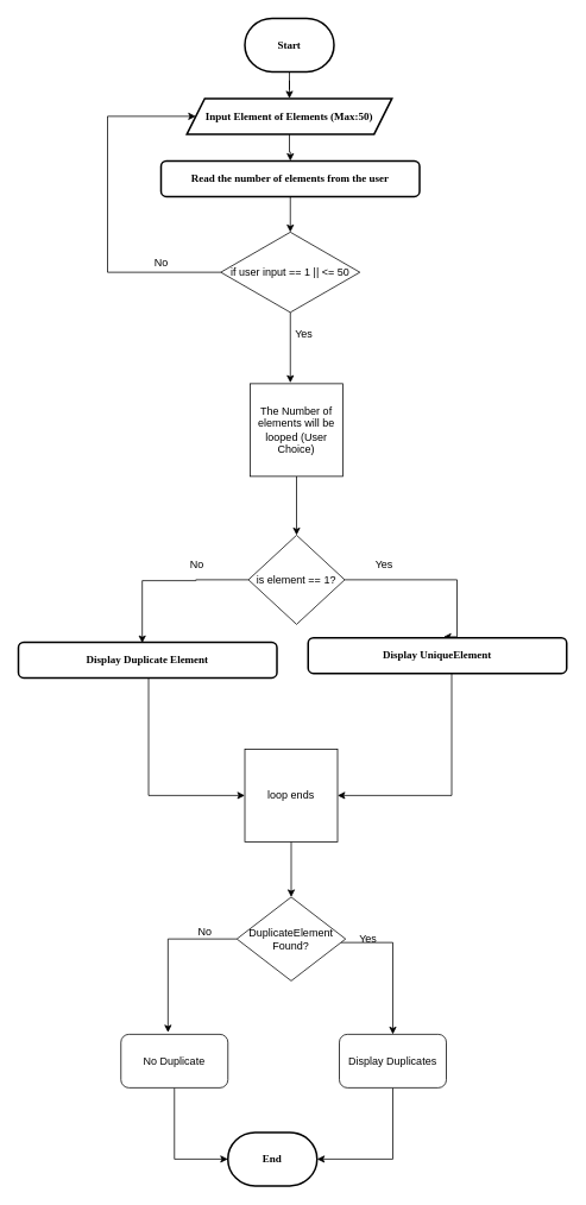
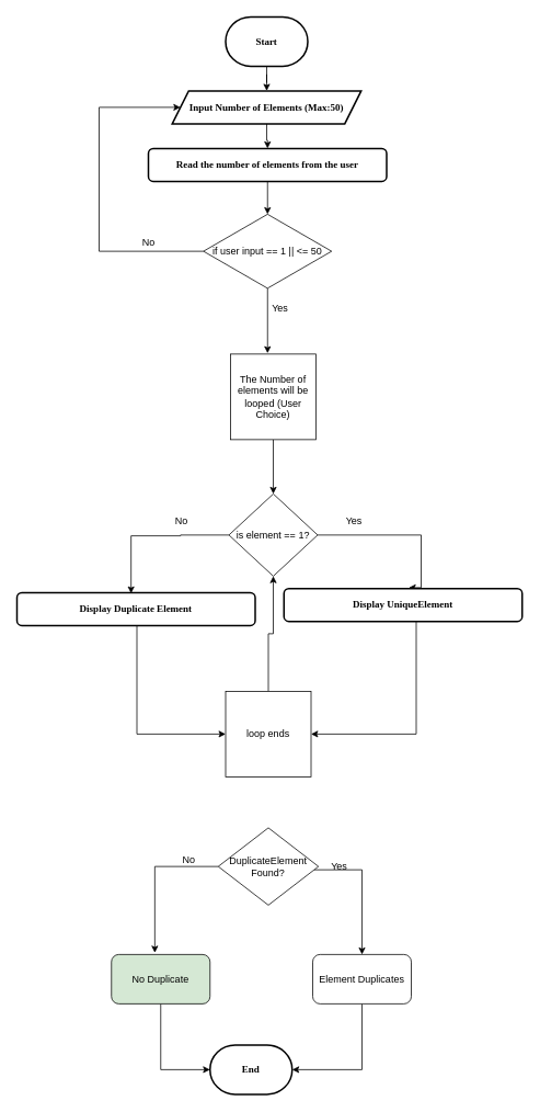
- <mxCell id="5" value="Input Element of Elements (Max:50)" style="shape=parallelogram;perimeter=parallelogramPerimeter;whiteSpace=wrap;html=1;fixedSize=1;strokeWidth=2;fontFamily=Garamond;fontStyle=1" vertex="1" parent="1"><mxGeometry x="209" y="110" width="230" height="40" as="geometry" /></mxCell>
+ <mxCell id="5" value="Input Number of Elements (Max:50)" style="shape=parallelogram;perimeter=parallelogramPerimeter;whiteSpace=wrap;html=1;fixedSize=1;strokeWidth=2;fontFamily=Garamond;fontStyle=1" vertex="1" parent="1"><mxGeometry x="209" y="110" width="230" height="40" as="geometry" /></mxCell>
- <mxCell id="19" value="" style="edgeStyle=orthogonalEdgeStyle;rounded=0;orthogonalLoop=1;jettySize=auto;html=1;" edge="1" parent="1" source="20" target="25"><mxGeometry relative="1" as="geometry" /></mxCell>
+ <mxCell id="19" value="" style="edgeStyle=orthogonalEdgeStyle;rounded=0;orthogonalLoop=1;jettySize=auto;html=1;" edge="1" parent="1" source="20" target="16"><mxGeometry relative="1" as="geometry" /></mxCell>
- <mxCell id="29" value="No Duplicate" style="rounded=1;whiteSpace=wrap;html=1;" vertex="1" parent="1"><mxGeometry x="135" y="1160" width="120" height="60" as="geometry" /></mxCell>
+ <mxCell id="29" value="No Duplicate" style="rounded=1;whiteSpace=wrap;html=1;fillColor=#d5e8d4;" vertex="1" parent="1"><mxGeometry x="135" y="1160" width="120" height="60" as="geometry" /></mxCell>
- <mxCell id="27" value="Display Duplicates" style="rounded=1;whiteSpace=wrap;html=1;" vertex="1" parent="1"><mxGeometry x="380" y="1160" width="120" height="60" as="geometry" /></mxCell>
+ <mxCell id="27" value="Element Duplicates" style="rounded=1;whiteSpace=wrap;html=1;" vertex="1" parent="1"><mxGeometry x="380" y="1160" width="120" height="60" as="geometry" /></mxCell>
